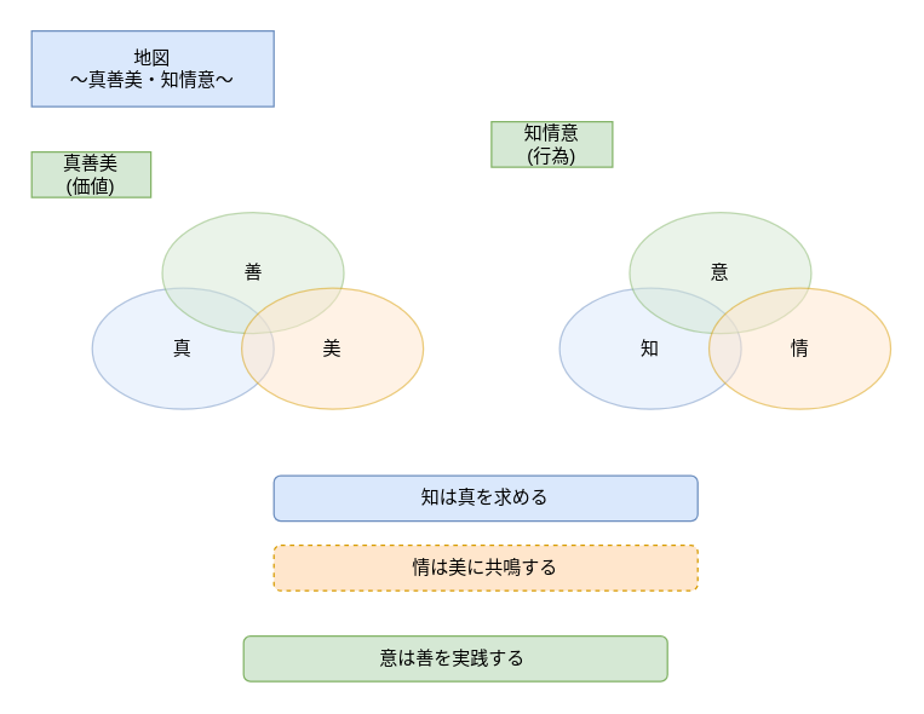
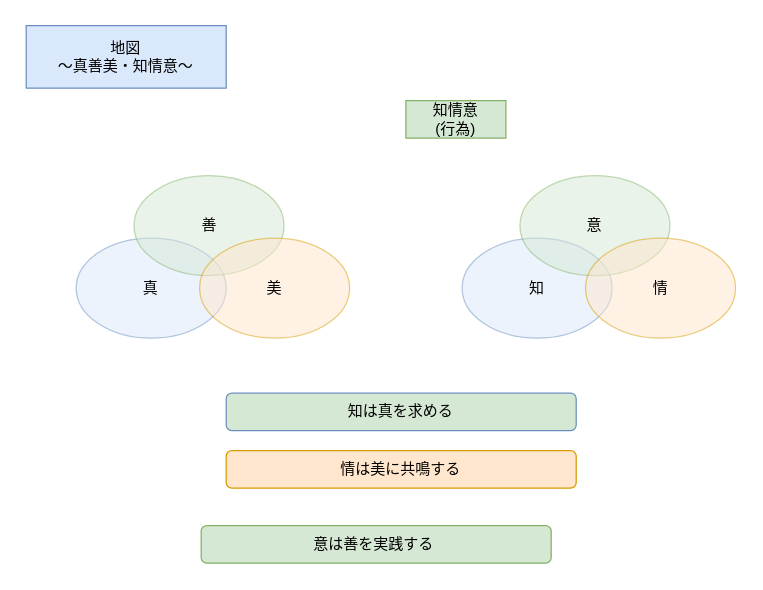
- <mxCell id="6" value="真善美&lt;div&gt;(価値)&lt;/div&gt;" style="text;html=1;align=center;verticalAlign=middle;whiteSpace=wrap;rounded=0;fillColor=#d5e8d4;strokeColor=#82b366;" parent="1" vertex="1"><mxGeometry x="20.26" y="100" width="78.74" height="30" as="geometry" /></mxCell>
- <mxCell id="11" value="知は真を求める" style="rounded=1;whiteSpace=wrap;html=1;fillColor=#dae8fc;strokeColor=#6c8ebf;" vertex="1" parent="1"><mxGeometry x="180.26" y="314" width="280" height="30" as="geometry" /></mxCell>
+ <mxCell id="11" value="知は真を求める" style="rounded=1;whiteSpace=wrap;html=1;fillColor=#d5e8d4;strokeColor=#6c8ebf;" vertex="1" parent="1"><mxGeometry x="180.26" y="314" width="280" height="30" as="geometry" /></mxCell>
- <mxCell id="12" value="情は美に共鳴する" style="rounded=1;whiteSpace=wrap;html=1;fillColor=#ffe6cc;strokeColor=#d79b00;dashed=1;" vertex="1" parent="1"><mxGeometry x="180.26" y="360" width="280" height="30" as="geometry" /></mxCell>
+ <mxCell id="12" value="情は美に共鳴する" style="rounded=1;whiteSpace=wrap;html=1;fillColor=#ffe6cc;strokeColor=#d79b00;" vertex="1" parent="1"><mxGeometry x="180.26" y="360" width="280" height="30" as="geometry" /></mxCell>
